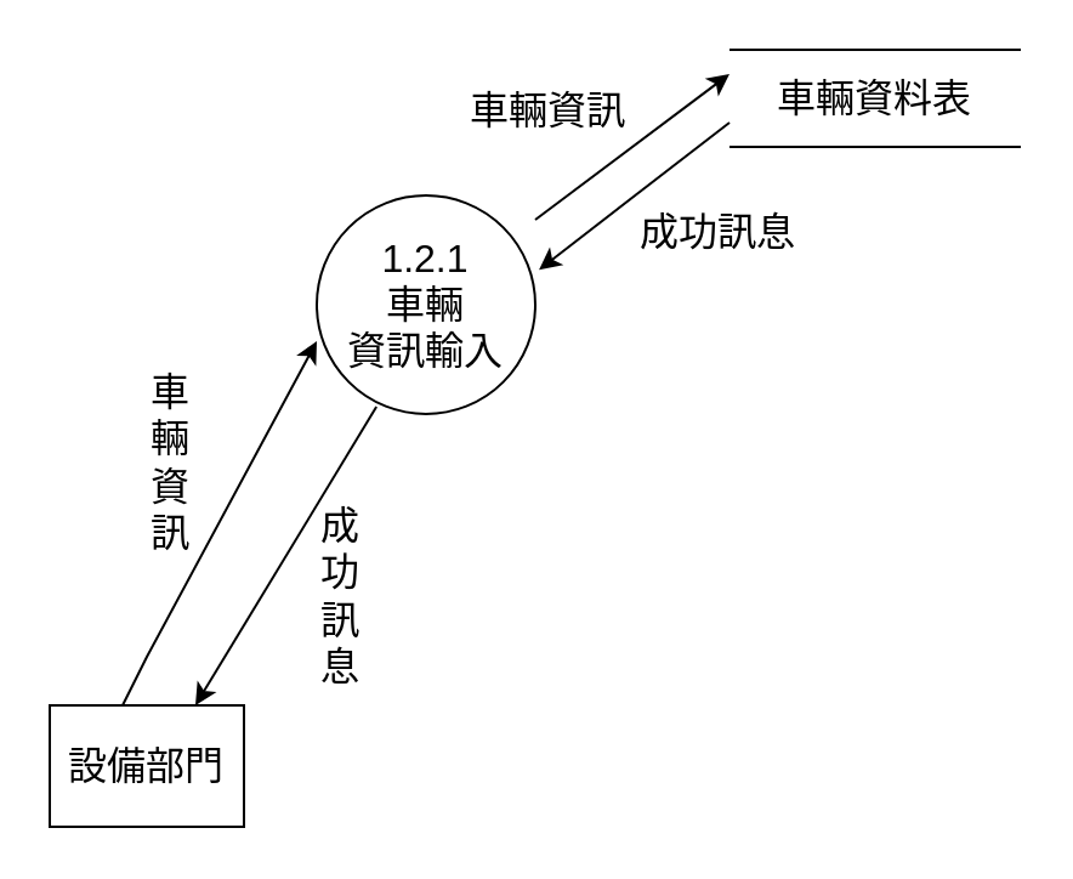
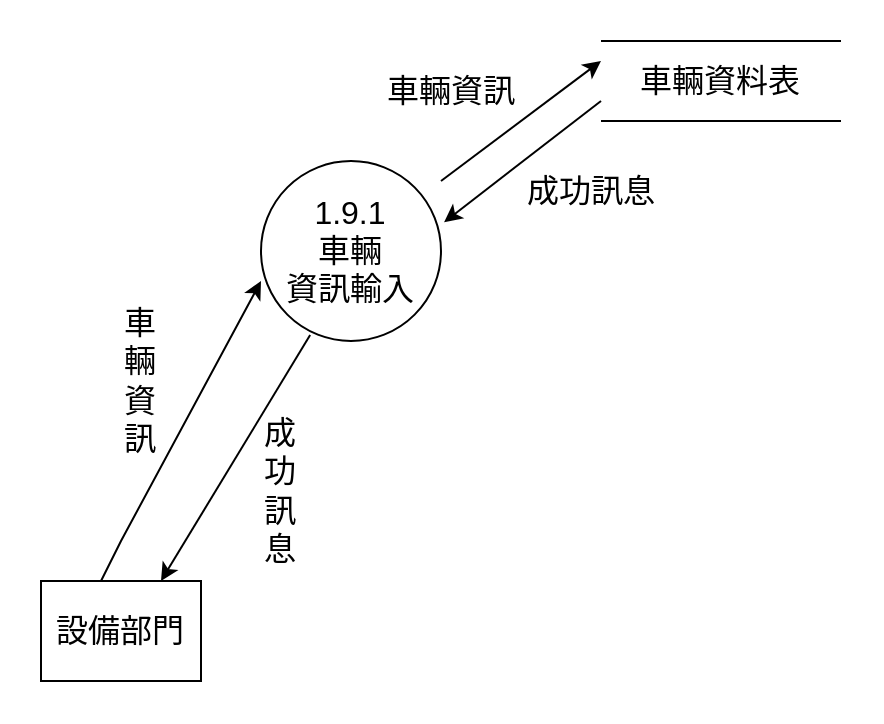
- <mxCell id="5" value="&lt;div&gt;&lt;span style=&quot;font-size: 16px; background-color: transparent; color: light-dark(rgb(0, 0, 0), rgb(255, 255, 255));&quot;&gt;1.2.1&lt;/span&gt;&lt;/div&gt;&lt;span style=&quot;font-size: 16px; background-color: transparent; color: light-dark(rgb(0, 0, 0), rgb(255, 255, 255));&quot;&gt;車輛&lt;/span&gt;&lt;div&gt;&lt;div&gt;&lt;font style=&quot;font-size: 16px;&quot;&gt;資訊輸入&lt;/font&gt;&lt;/div&gt;&lt;/div&gt;" style="text;html=1;align=center;verticalAlign=middle;whiteSpace=wrap;rounded=0;" parent="1" vertex="1"><mxGeometry x="140" y="100" width="70" height="50" as="geometry" /></mxCell>
+ <mxCell id="5" value="&lt;div&gt;&lt;span style=&quot;font-size: 16px; background-color: transparent; color: light-dark(rgb(0, 0, 0), rgb(255, 255, 255));&quot;&gt;1.9.1&lt;/span&gt;&lt;/div&gt;&lt;span style=&quot;font-size: 16px; background-color: transparent; color: light-dark(rgb(0, 0, 0), rgb(255, 255, 255));&quot;&gt;車輛&lt;/span&gt;&lt;div&gt;&lt;div&gt;&lt;font style=&quot;font-size: 16px;&quot;&gt;資訊輸入&lt;/font&gt;&lt;/div&gt;&lt;/div&gt;" style="text;html=1;align=center;verticalAlign=middle;whiteSpace=wrap;rounded=0;" parent="1" vertex="1"><mxGeometry x="140" y="100" width="70" height="50" as="geometry" /></mxCell>
